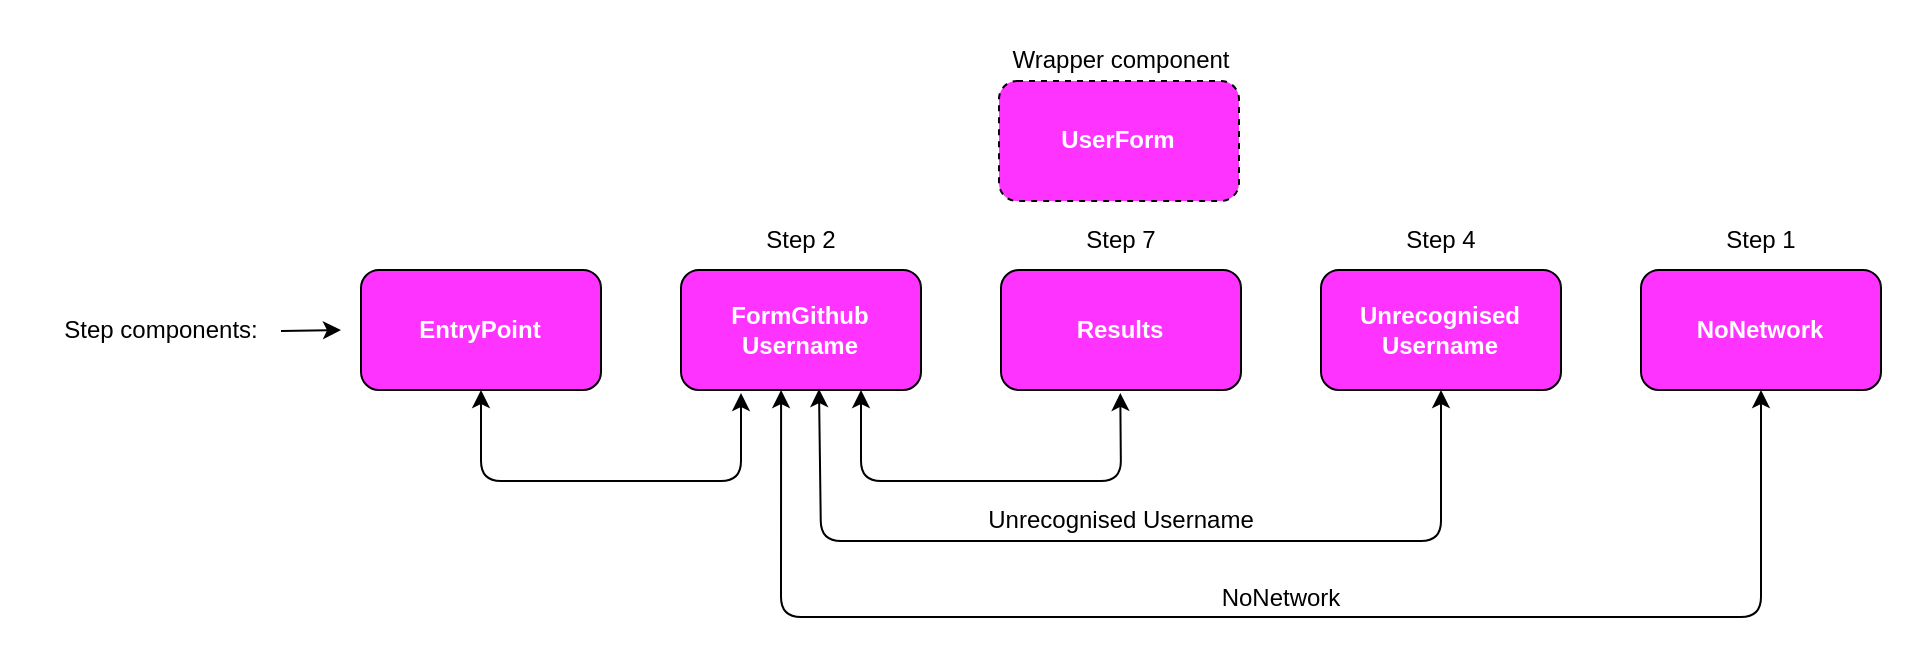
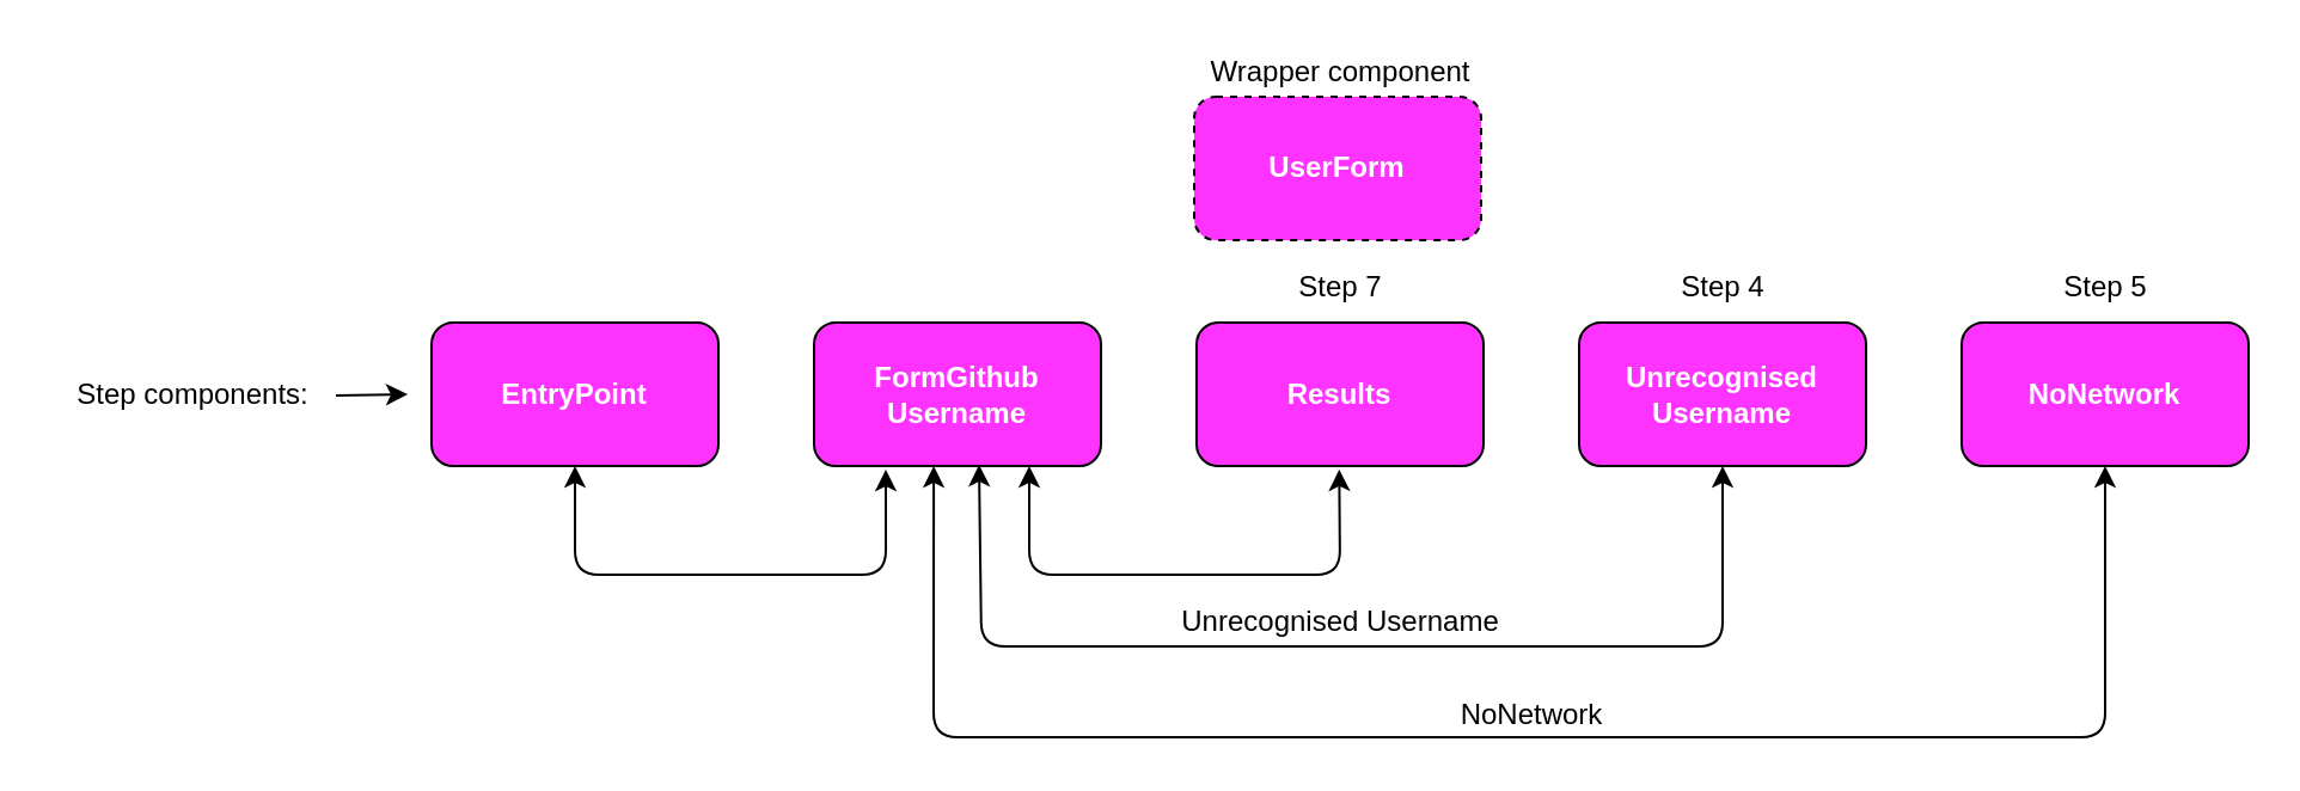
- <mxCell id="14" value="&lt;div align=&quot;center&quot;&gt;Step 2&lt;br&gt;&lt;/div&gt;" style="text;html=1;resizable=0;points=[];autosize=1;align=center;verticalAlign=top;spacingTop=-4;" parent="1" vertex="1"><mxGeometry x="375" y="110" width="50" height="20" as="geometry" /></mxCell>
- <mxCell id="18" value="&lt;div align=&quot;center&quot;&gt;Step 1&lt;/div&gt;" style="text;html=1;resizable=0;points=[];autosize=1;align=center;verticalAlign=top;spacingTop=-4;" vertex="1" parent="1"><mxGeometry x="855" y="110" width="50" height="20" as="geometry" /></mxCell>
+ <mxCell id="18" value="&lt;div align=&quot;center&quot;&gt;Step 5&lt;/div&gt;" style="text;html=1;resizable=0;points=[];autosize=1;align=center;verticalAlign=top;spacingTop=-4;" vertex="1" parent="1"><mxGeometry x="855" y="110" width="50" height="20" as="geometry" /></mxCell>
